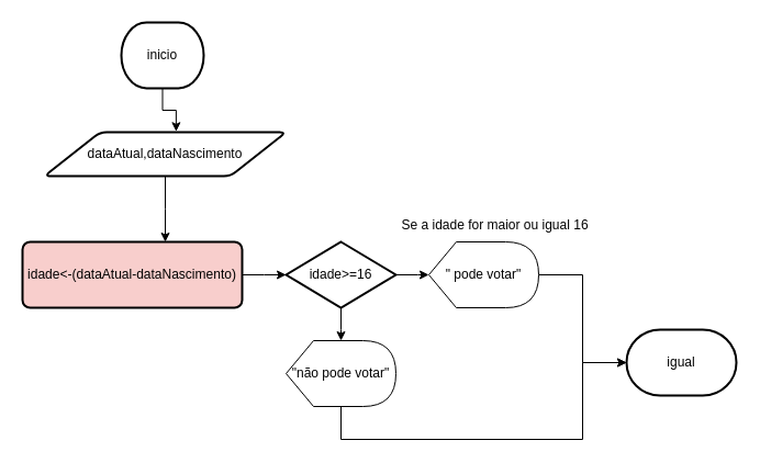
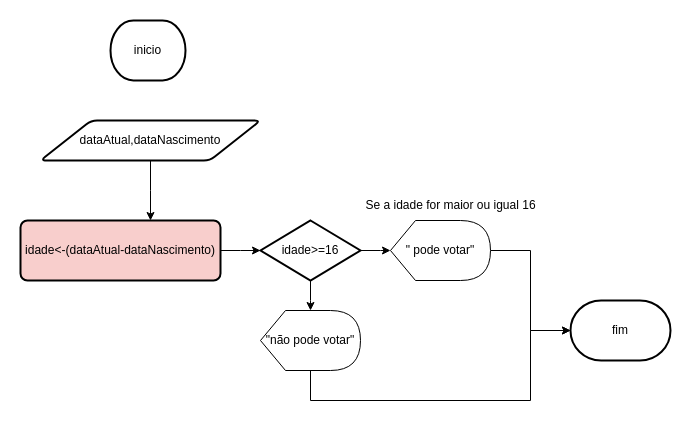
- <mxCell id="2" style="edgeStyle=orthogonalEdgeStyle;rounded=0;orthogonalLoop=1;jettySize=auto;html=1;entryX=0.545;entryY=-0.017;entryDx=0;entryDy=0;entryPerimeter=0;" edge="1" parent="1" source="3" target="5"><mxGeometry relative="1" as="geometry" /></mxCell>
- <mxCell id="15" value="igual" style="strokeWidth=2;html=1;shape=mxgraph.flowchart.terminator;whiteSpace=wrap;" parent="1" vertex="1"><mxGeometry x="570" y="300" width="100" height="60" as="geometry" /></mxCell>
+ <mxCell id="15" value="fim" style="strokeWidth=2;html=1;shape=mxgraph.flowchart.terminator;whiteSpace=wrap;" parent="1" vertex="1"><mxGeometry x="570" y="300" width="100" height="60" as="geometry" /></mxCell>
